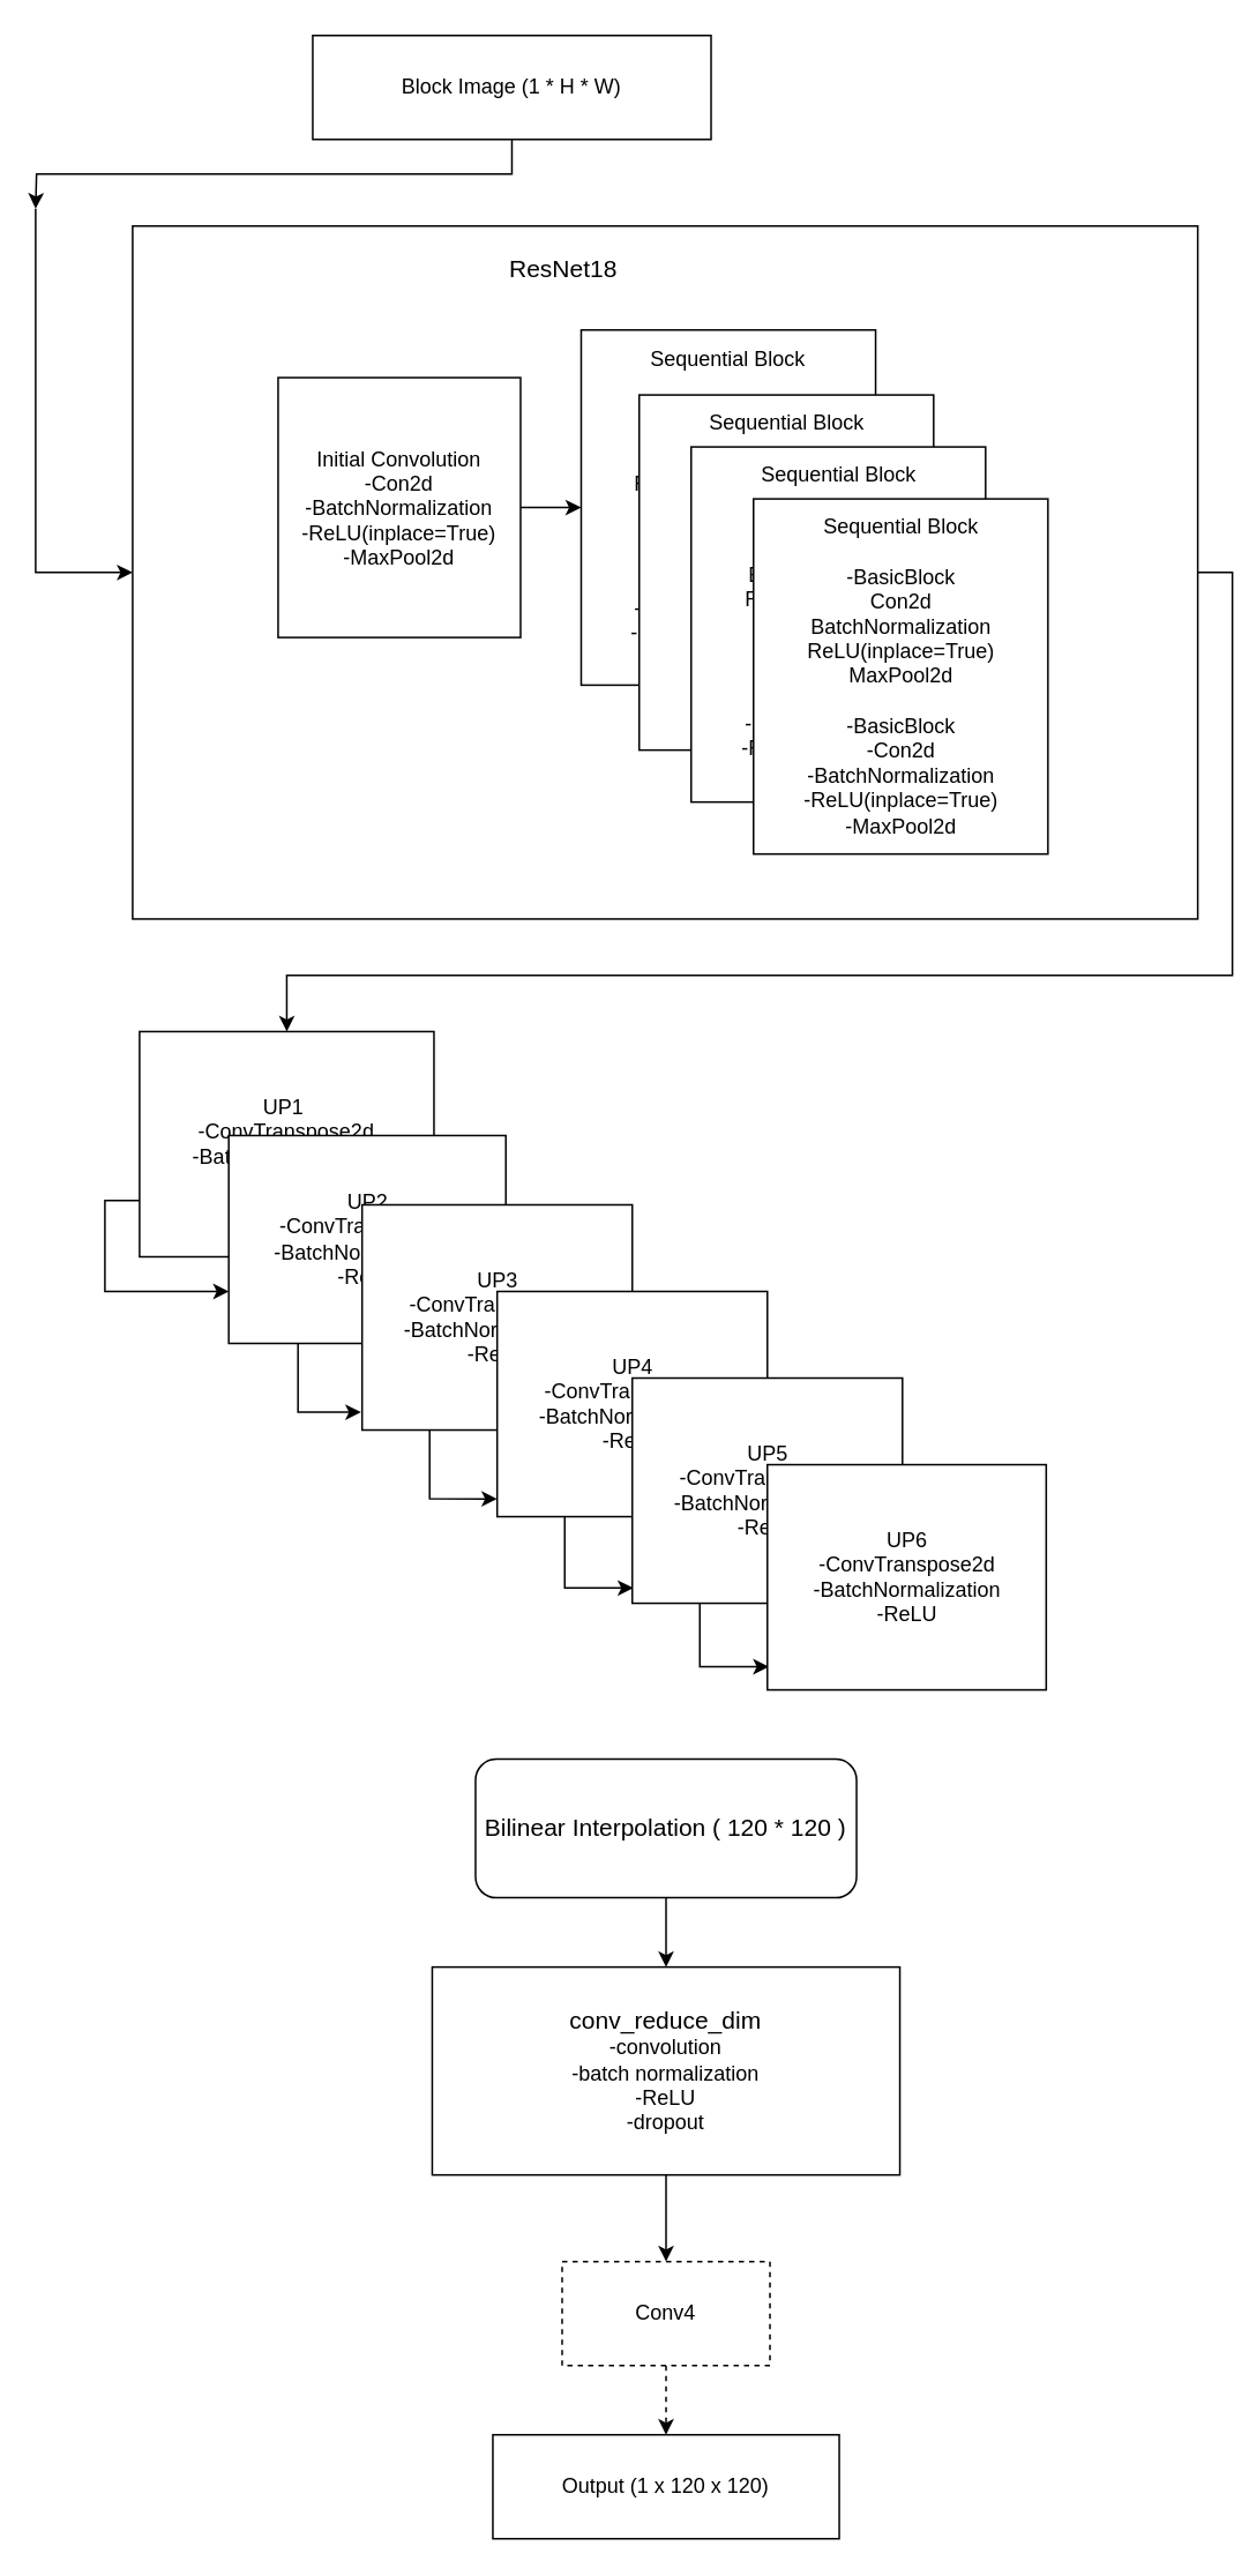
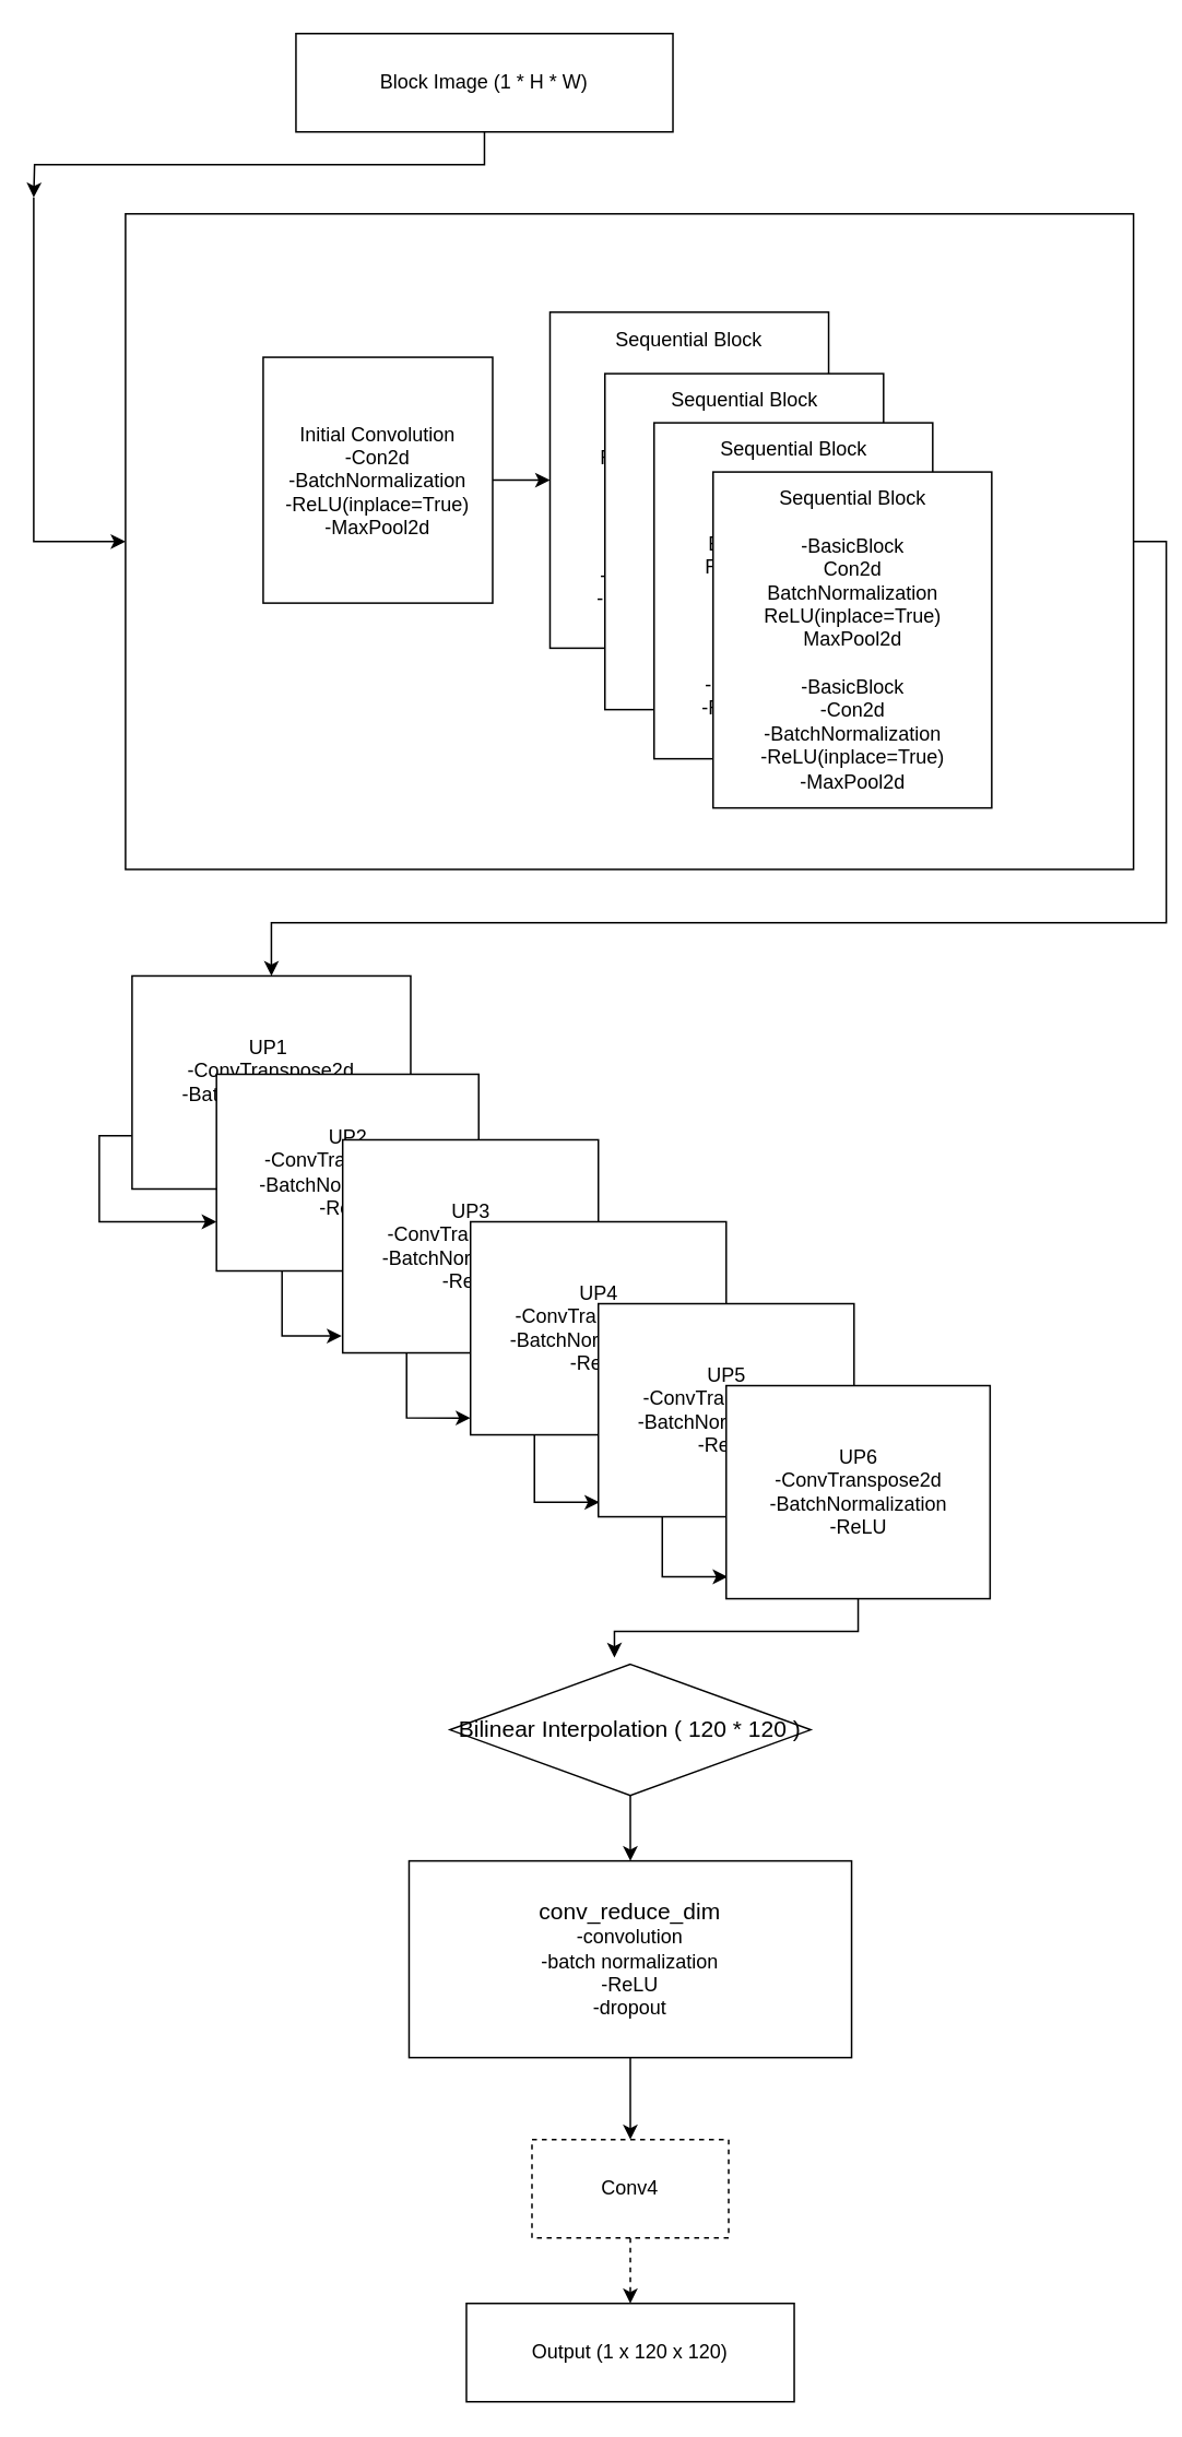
- <mxCell id="31" value="&lt;font style=&quot;font-size: 14px;&quot;&gt;ResNet18&lt;/font&gt;" style="text;html=1;strokeColor=none;fillColor=none;align=center;verticalAlign=middle;whiteSpace=wrap;rounded=0;" vertex="1" parent="1"><mxGeometry x="120" y="140" width="410" height="30" as="geometry" /></mxCell>
+ <mxCell id="21" style="edgeStyle=orthogonalEdgeStyle;rounded=0;orthogonalLoop=1;jettySize=auto;html=1;exitX=0.5;exitY=1;exitDx=0;exitDy=0;entryX=0.456;entryY=-0.051;entryDx=0;entryDy=0;entryPerimeter=0;" edge="1" parent="1" source="22" target="24"><mxGeometry relative="1" as="geometry" /></mxCell>
- <mxCell id="24" value="&lt;font style=&quot;font-size: 14px;&quot;&gt;Bilinear Interpolation ( 120 * 120 )&lt;/font&gt;" style="rounded=1;whiteSpace=wrap;html=1;" vertex="1" parent="1"><mxGeometry x="274" y="1015" width="220" height="80" as="geometry" /></mxCell>
+ <mxCell id="24" value="&lt;font style=&quot;font-size: 14px;&quot;&gt;Bilinear Interpolation ( 120 * 120 )&lt;/font&gt;" style="rhombus;whiteSpace=wrap;html=1;" vertex="1" parent="1"><mxGeometry x="274" y="1015" width="220" height="80" as="geometry" /></mxCell>
